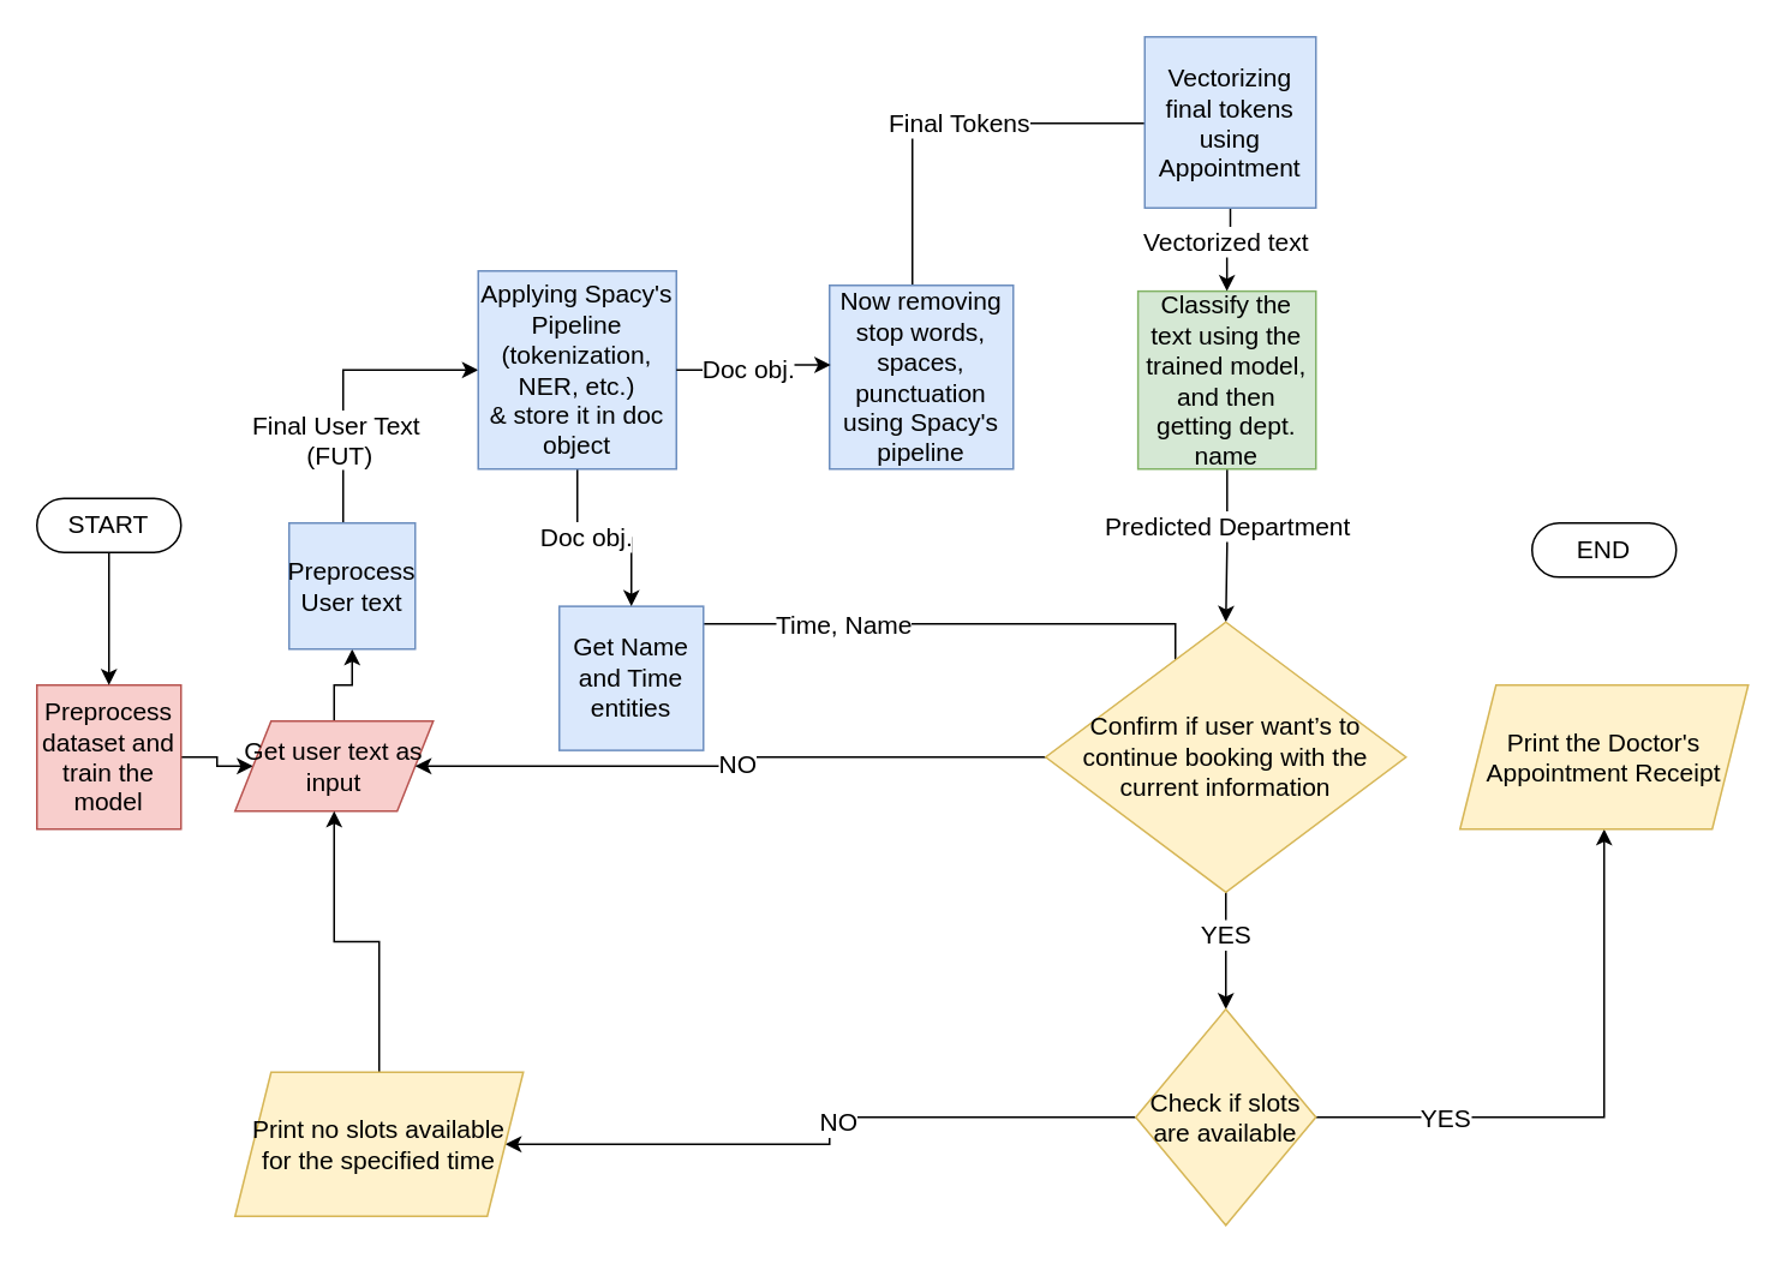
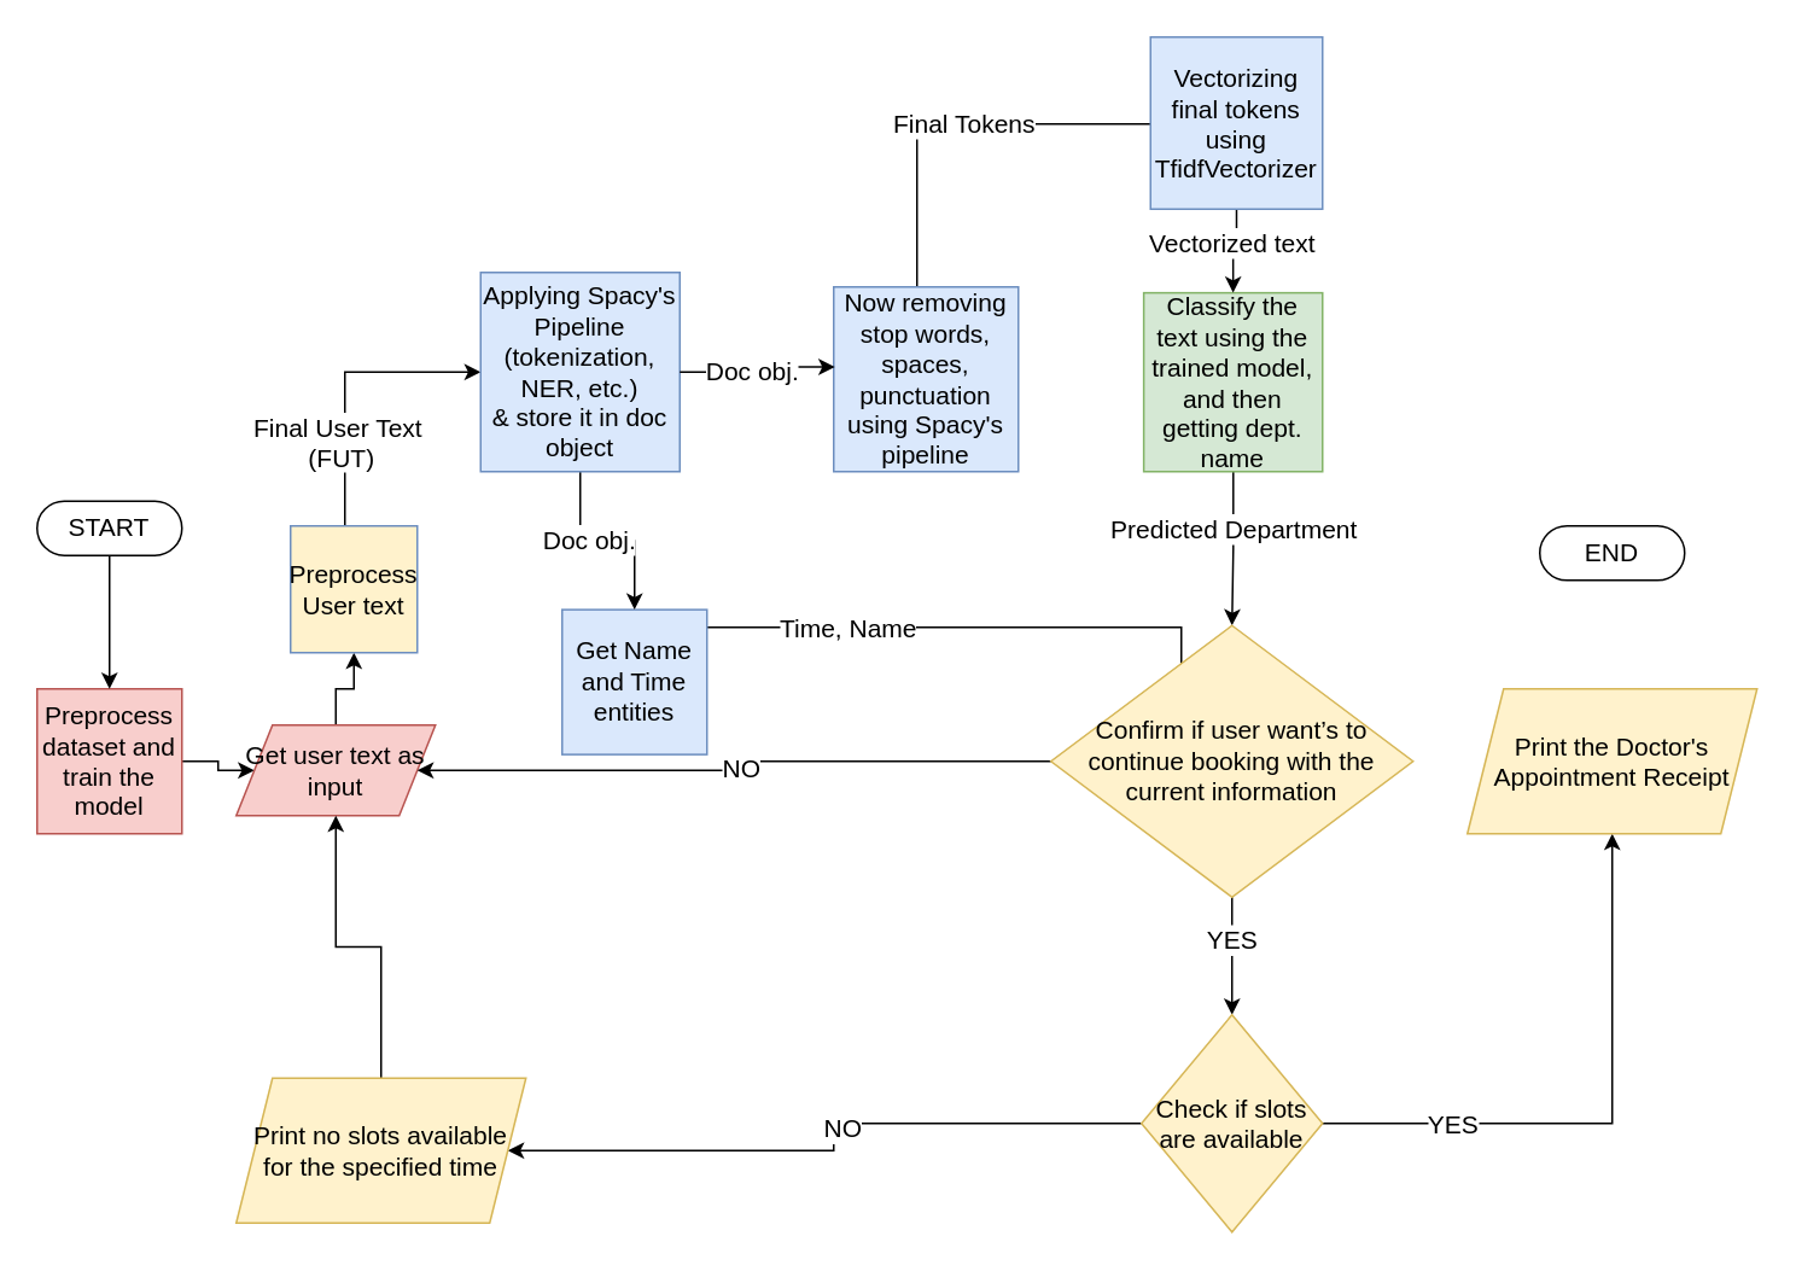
- <mxCell id="35" value="Vectorizing final tokens using Appointment" style="whiteSpace=wrap;html=1;aspect=fixed;fillColor=#dae8fc;strokeColor=#6c8ebf;fontSize=14;" vertex="1" parent="1"><mxGeometry x="635" y="20" width="95" height="95" as="geometry" /></mxCell>
+ <mxCell id="35" value="Vectorizing final tokens using TfidfVectorizer" style="whiteSpace=wrap;html=1;aspect=fixed;fillColor=#dae8fc;strokeColor=#6c8ebf;fontSize=14;" vertex="1" parent="1"><mxGeometry x="635" y="20" width="95" height="95" as="geometry" /></mxCell>
- <mxCell id="11" value="Preprocess User text" style="whiteSpace=wrap;html=1;aspect=fixed;fillColor=#dae8fc;strokeColor=#6c8ebf;fontSize=14;" vertex="1" parent="1"><mxGeometry x="160" y="290" width="70" height="70" as="geometry" /></mxCell>
+ <mxCell id="11" value="Preprocess User text" style="whiteSpace=wrap;html=1;aspect=fixed;fillColor=#fff2cc;strokeColor=#6c8ebf;fontSize=14;" vertex="1" parent="1"><mxGeometry x="160" y="290" width="70" height="70" as="geometry" /></mxCell>
